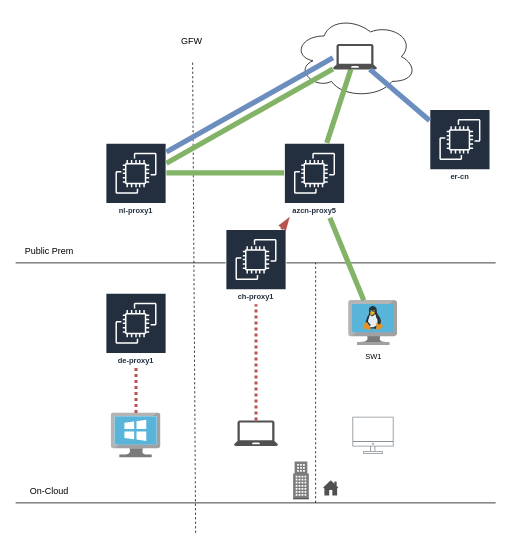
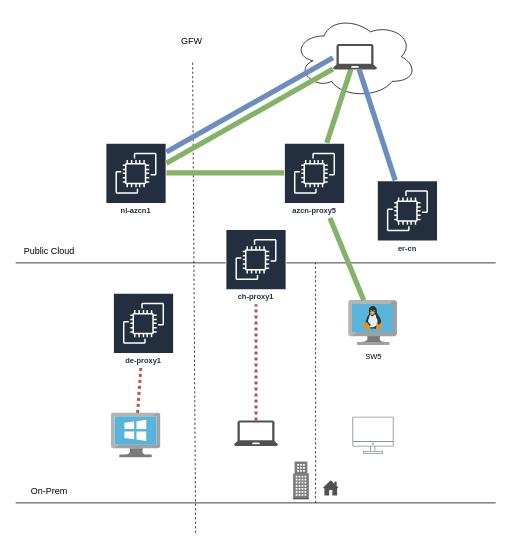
- <mxCell id="11" value="er-cn" style="sketch=0;outlineConnect=0;fontColor=#232F3E;gradientColor=none;strokeColor=#ffffff;fillColor=#232F3E;dashed=0;verticalLabelPosition=middle;verticalAlign=bottom;align=center;html=1;whiteSpace=wrap;fontSize=10;fontStyle=1;spacing=3;shape=mxgraph.aws4.productIcon;prIcon=mxgraph.aws4.ec2;" vertex="1" parent="1"><mxGeometry x="571.88" y="145" width="81" height="100" as="geometry" /></mxCell>
+ <mxCell id="11" value="er-cn" style="sketch=0;outlineConnect=0;fontColor=#232F3E;gradientColor=none;strokeColor=#ffffff;fillColor=#232F3E;dashed=0;verticalLabelPosition=middle;verticalAlign=bottom;align=center;html=1;whiteSpace=wrap;fontSize=10;fontStyle=1;spacing=3;shape=mxgraph.aws4.productIcon;prIcon=mxgraph.aws4.ec2;" vertex="1" parent="1"><mxGeometry x="501.88" y="240" width="81" height="100" as="geometry" /></mxCell>
- <mxCell id="6" value="nl-proxy1" style="sketch=0;outlineConnect=0;fontColor=#232F3E;gradientColor=none;strokeColor=#ffffff;fillColor=#232F3E;dashed=0;verticalLabelPosition=middle;verticalAlign=bottom;align=center;html=1;whiteSpace=wrap;fontSize=10;fontStyle=1;spacing=3;shape=mxgraph.aws4.productIcon;prIcon=mxgraph.aws4.ec2;" vertex="1" parent="1"><mxGeometry x="140" y="190" width="81" height="100" as="geometry" /></mxCell>
+ <mxCell id="6" value="nl-azcn1" style="sketch=0;outlineConnect=0;fontColor=#232F3E;gradientColor=none;strokeColor=#ffffff;fillColor=#232F3E;dashed=0;verticalLabelPosition=middle;verticalAlign=bottom;align=center;html=1;whiteSpace=wrap;fontSize=10;fontStyle=1;spacing=3;shape=mxgraph.aws4.productIcon;prIcon=mxgraph.aws4.ec2;" vertex="1" parent="1"><mxGeometry x="140" y="190" width="81" height="100" as="geometry" /></mxCell>
- <mxCell id="23" value="" style="endArrow=blockThin;html=1;rounded=0;strokeWidth=4;fillColor=#f8cecc;strokeColor=#b85450;endFill=1;" edge="1" parent="1" source="12" target="2"><mxGeometry width="50" height="50" relative="1" as="geometry"><mxPoint x="380" y="400" as="sourcePoint" /><mxPoint x="430" y="350" as="targetPoint" /></mxGeometry></mxCell>
- <mxCell id="9" value="Public Prem" style="text;html=1;align=center;verticalAlign=middle;whiteSpace=wrap;rounded=0;" vertex="1" parent="1"><mxGeometry x="20" y="320" width="90" height="30" as="geometry" /></mxCell>
+ <mxCell id="9" value="Public Cloud" style="text;html=1;align=center;verticalAlign=middle;whiteSpace=wrap;rounded=0;" vertex="1" parent="1"><mxGeometry x="20" y="320" width="90" height="30" as="geometry" /></mxCell>
- <mxCell id="5" value="de-proxy1" style="sketch=0;outlineConnect=0;fontColor=#232F3E;gradientColor=none;strokeColor=#ffffff;fillColor=#232F3E;dashed=0;verticalLabelPosition=middle;verticalAlign=bottom;align=center;html=1;whiteSpace=wrap;fontSize=10;fontStyle=1;spacing=3;shape=mxgraph.aws4.productIcon;prIcon=mxgraph.aws4.ec2;" vertex="1" parent="1"><mxGeometry x="140" y="390" width="81" height="100" as="geometry" /></mxCell>
+ <mxCell id="5" value="de-proxy1" style="sketch=0;outlineConnect=0;fontColor=#232F3E;gradientColor=none;strokeColor=#ffffff;fillColor=#232F3E;dashed=0;verticalLabelPosition=middle;verticalAlign=bottom;align=center;html=1;whiteSpace=wrap;fontSize=10;fontStyle=1;spacing=3;shape=mxgraph.aws4.productIcon;prIcon=mxgraph.aws4.ec2;" vertex="1" parent="1"><mxGeometry x="150" y="390" width="81" height="100" as="geometry" /></mxCell>
- <mxCell id="16" value="&lt;font style=&quot;font-size: 10px;&quot;&gt;SW1&lt;/font&gt;" style="image;sketch=0;aspect=fixed;html=1;points=[];align=center;fontSize=12;image=img/lib/mscae/VM_Linux.svg;" vertex="1" parent="1"><mxGeometry x="463.89" y="400" width="65.22" height="60" as="geometry" /></mxCell>
+ <mxCell id="16" value="&lt;font style=&quot;font-size: 10px;&quot;&gt;SW5&lt;/font&gt;" style="image;sketch=0;aspect=fixed;html=1;points=[];align=center;fontSize=12;image=img/lib/mscae/VM_Linux.svg;" vertex="1" parent="1"><mxGeometry x="463.89" y="400" width="65.22" height="60" as="geometry" /></mxCell>
- <mxCell id="10" value="On-Cloud" style="text;html=1;align=center;verticalAlign=middle;whiteSpace=wrap;rounded=0;" vertex="1" parent="1"><mxGeometry x="20" y="640" width="90" height="30" as="geometry" /></mxCell>
+ <mxCell id="10" value="On-Prem" style="text;html=1;align=center;verticalAlign=middle;whiteSpace=wrap;rounded=0;" vertex="1" parent="1"><mxGeometry x="20" y="640" width="90" height="30" as="geometry" /></mxCell>
